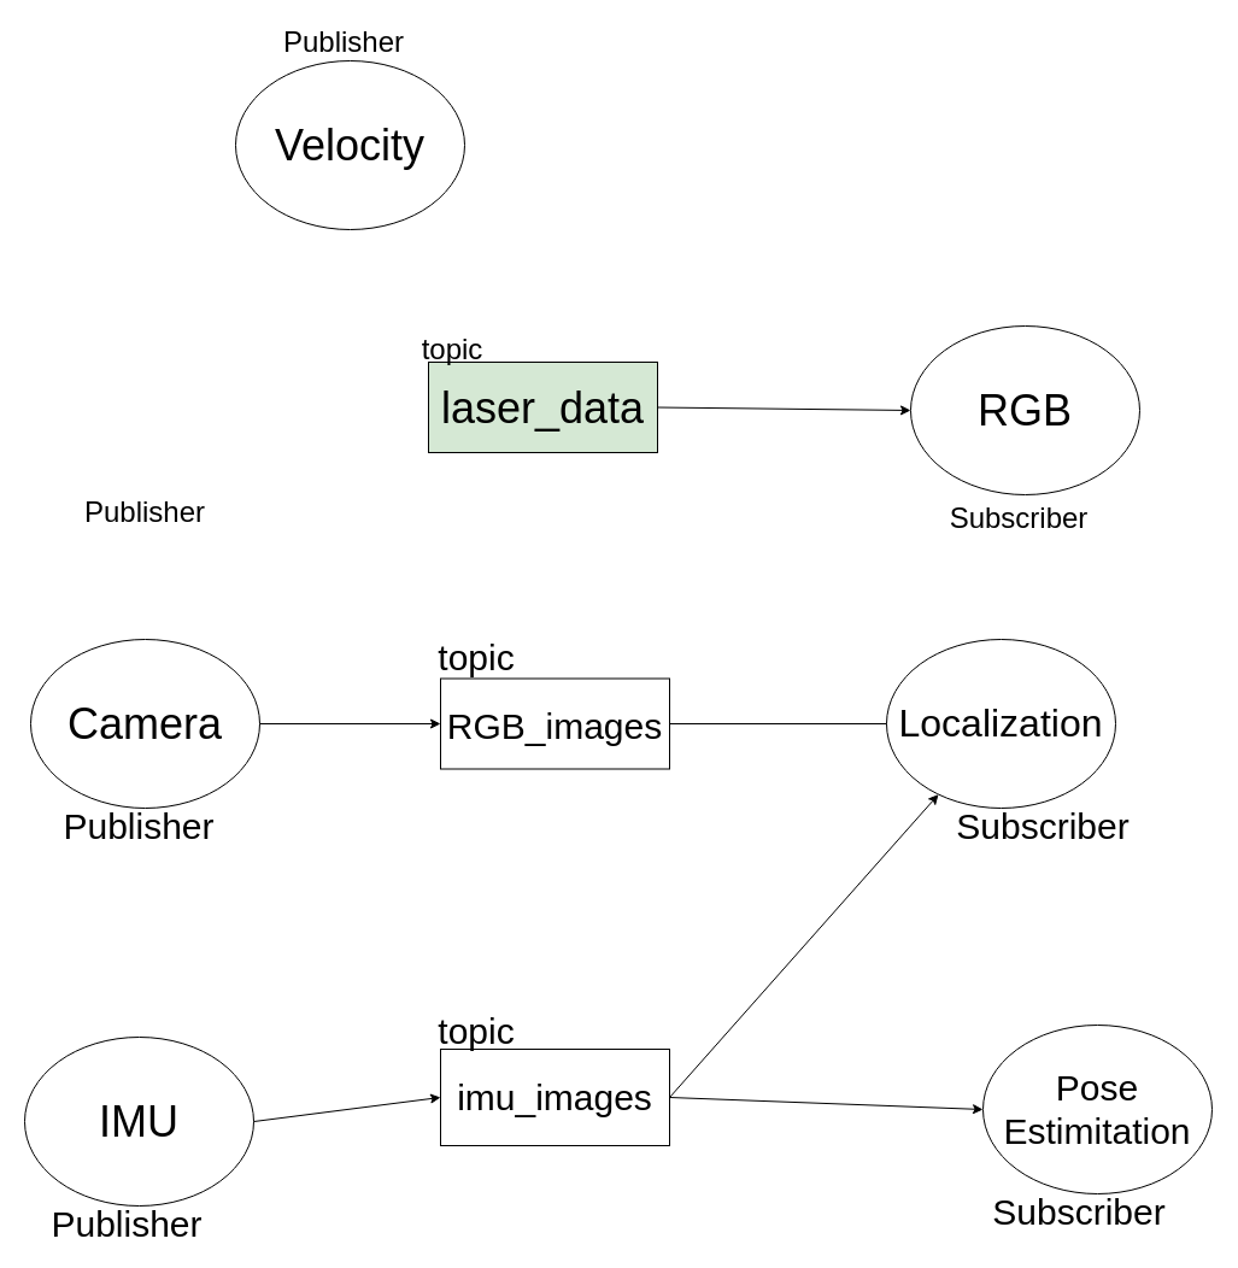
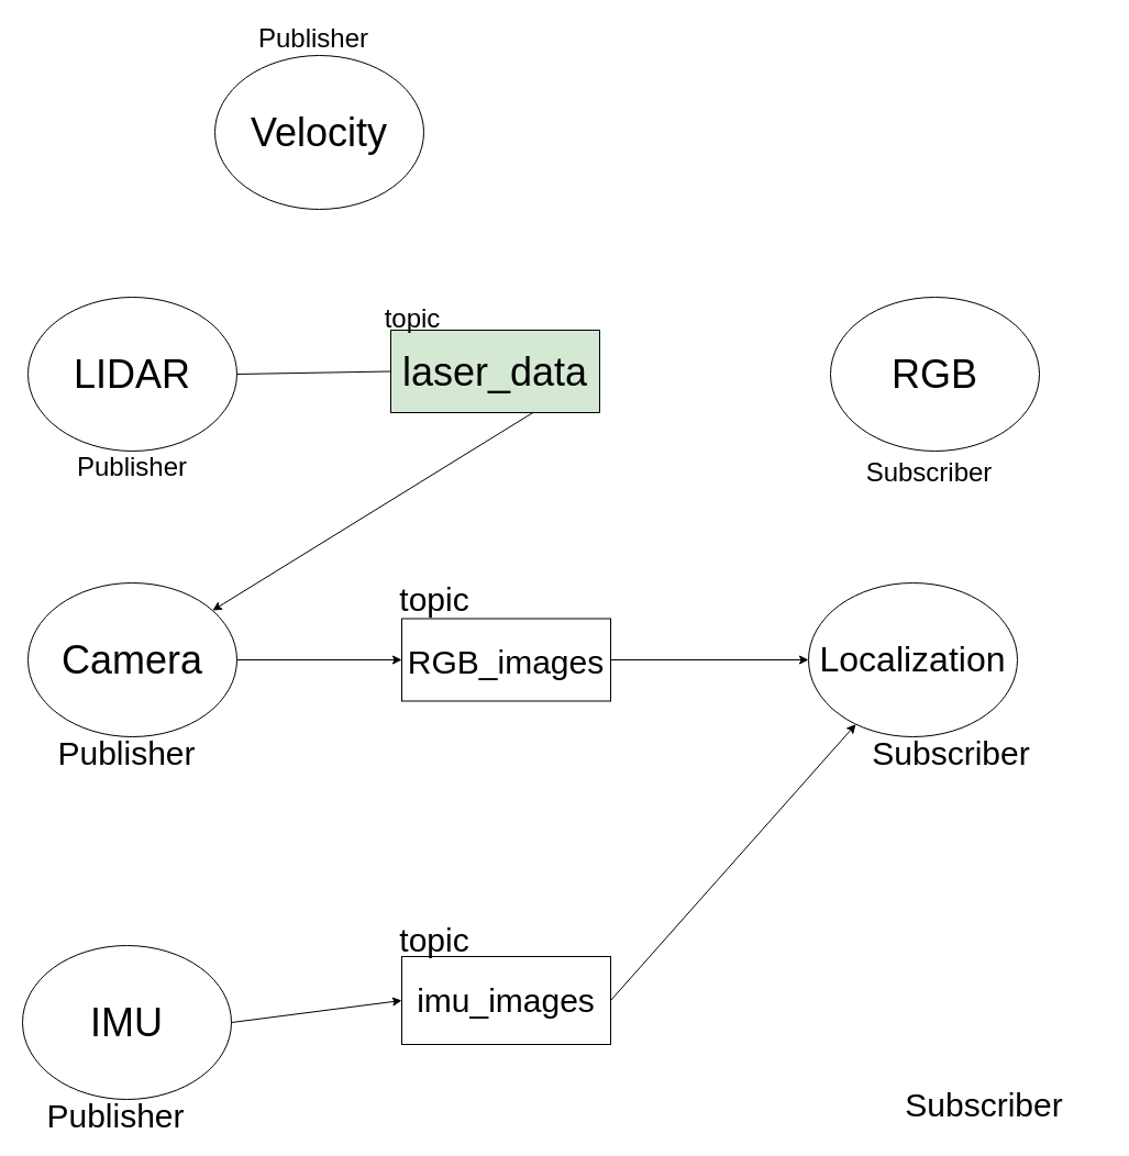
+ <mxCell id="7" value="" style="endArrow=none;html=1;rounded=0;fontSize=36;exitX=1;exitY=0.5;exitDx=0;exitDy=0;entryX=0;entryY=0.5;entryDx=0;entryDy=0;" edge="1" parent="1" source="2" target="6"><mxGeometry width="50" height="50" relative="1" as="geometry"><mxPoint x="215" y="340" as="sourcePoint" /><mxPoint x="755" y="340" as="targetPoint" /></mxGeometry></mxCell>
- <mxCell id="5" value="" style="endArrow=classic;html=1;rounded=0;fontSize=36;exitX=1;exitY=0.5;exitDx=0;exitDy=0;entryX=0;entryY=0.5;entryDx=0;entryDy=0;startArrow=none;" edge="1" parent="1" source="6" target="4"><mxGeometry width="50" height="50" relative="1" as="geometry"><mxPoint x="285" y="290" as="sourcePoint" /><mxPoint x="335" y="240" as="targetPoint" /></mxGeometry></mxCell>
+ <mxCell id="5" value="" style="endArrow=classic;html=1;rounded=0;fontSize=36;exitX=1;exitY=0.5;exitDx=0;exitDy=0;startArrow=none;" edge="1" parent="1" source="6" target="13"><mxGeometry width="50" height="50" relative="1" as="geometry"><mxPoint x="285" y="290" as="sourcePoint" /><mxPoint x="335" y="240" as="targetPoint" /></mxGeometry></mxCell>
+ <mxCell id="2" value="&lt;span style=&quot;font-size: 36px&quot;&gt;LIDAR&lt;/span&gt;" style="ellipse;whiteSpace=wrap;html=1;" vertex="1" parent="1"><mxGeometry x="25" y="270" width="190" height="140" as="geometry" /></mxCell>
- <mxCell id="16" value="" style="endArrow=none;html=1;rounded=0;fontSize=24;entryX=0;entryY=0.5;entryDx=0;entryDy=0;exitX=1;exitY=0.5;exitDx=0;exitDy=0;" edge="1" parent="1" source="14" target="12"><mxGeometry width="50" height="50" relative="1" as="geometry"><mxPoint x="575" y="600" as="sourcePoint" /><mxPoint x="705" y="599.44" as="targetPoint" /></mxGeometry></mxCell>
+ <mxCell id="16" value="" style="endArrow=classic;html=1;rounded=0;fontSize=24;entryX=0;entryY=0.5;entryDx=0;entryDy=0;exitX=1;exitY=0.5;exitDx=0;exitDy=0;" edge="1" parent="1" source="14" target="12"><mxGeometry width="50" height="50" relative="1" as="geometry"><mxPoint x="575" y="600" as="sourcePoint" /><mxPoint x="705" y="599.44" as="targetPoint" /></mxGeometry></mxCell>
- <mxCell id="22" value="" style="endArrow=classic;html=1;rounded=0;fontSize=30;entryX=0;entryY=0.5;entryDx=0;entryDy=0;exitX=1;exitY=0.5;exitDx=0;exitDy=0;" edge="1" parent="1" source="23" target="20"><mxGeometry width="50" height="50" relative="1" as="geometry"><mxPoint x="555" y="900" as="sourcePoint" /><mxPoint x="525" y="780" as="targetPoint" /></mxGeometry></mxCell>
- <mxCell id="20" value="&lt;font style=&quot;font-size: 30px&quot;&gt;Pose Estimitation&lt;/font&gt;" style="ellipse;whiteSpace=wrap;html=1;" vertex="1" parent="1"><mxGeometry x="815" y="850" width="190" height="140" as="geometry" /></mxCell>
